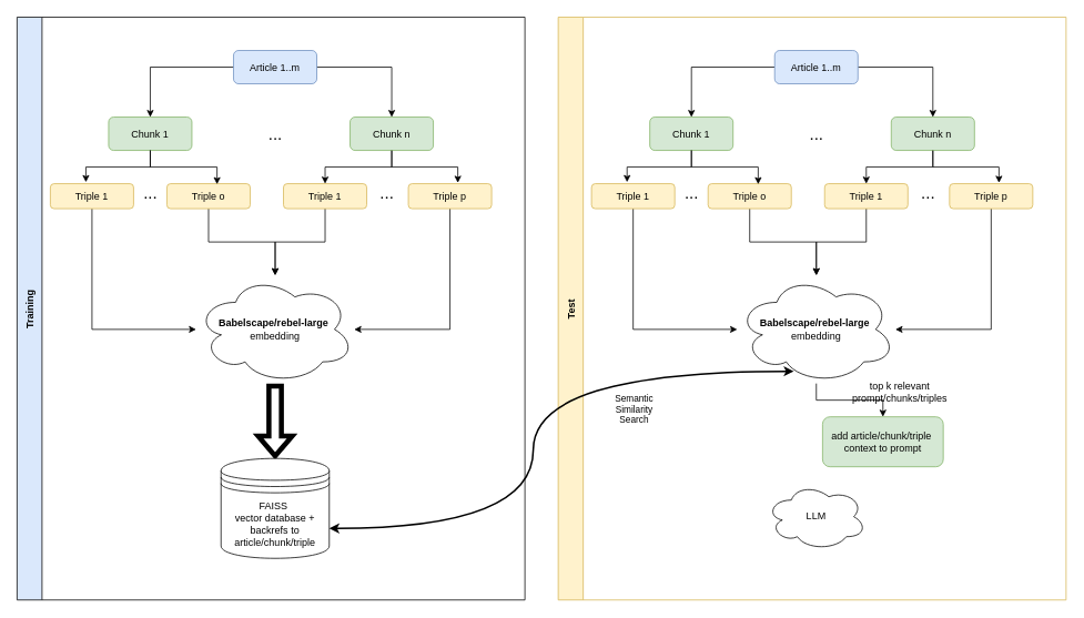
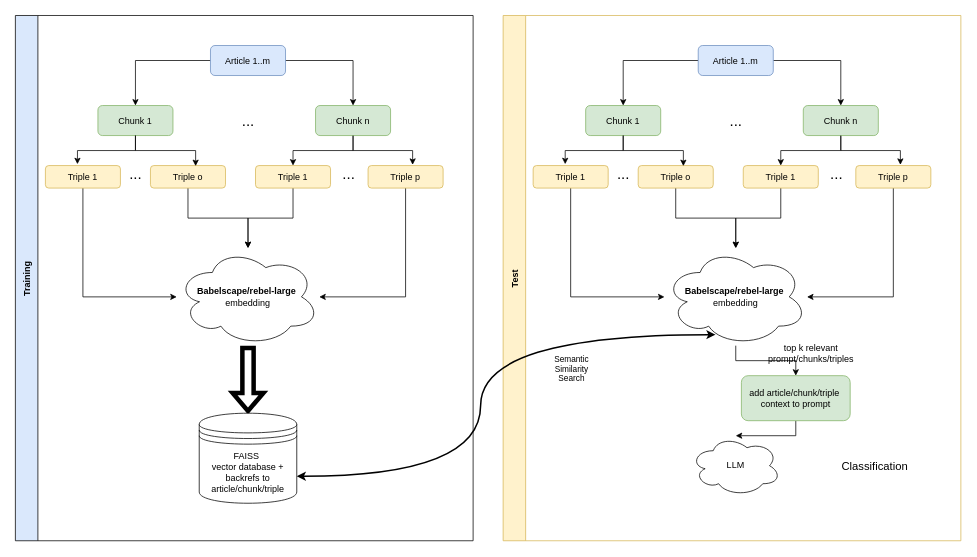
+ <mxCell id="51" style="edgeStyle=orthogonalEdgeStyle;rounded=0;orthogonalLoop=1;jettySize=auto;html=1;" parent="26" source="52" target="49" edge="1"><mxGeometry relative="1" as="geometry" /></mxCell>
+ <mxCell id="50" value="Classification" style="text;html=1;align=center;verticalAlign=middle;resizable=0;points=[];autosize=1;strokeColor=none;fillColor=none;fontSize=15;" parent="26" vertex="1"><mxGeometry x="440" y="585" width="110" height="30" as="geometry" /></mxCell>
